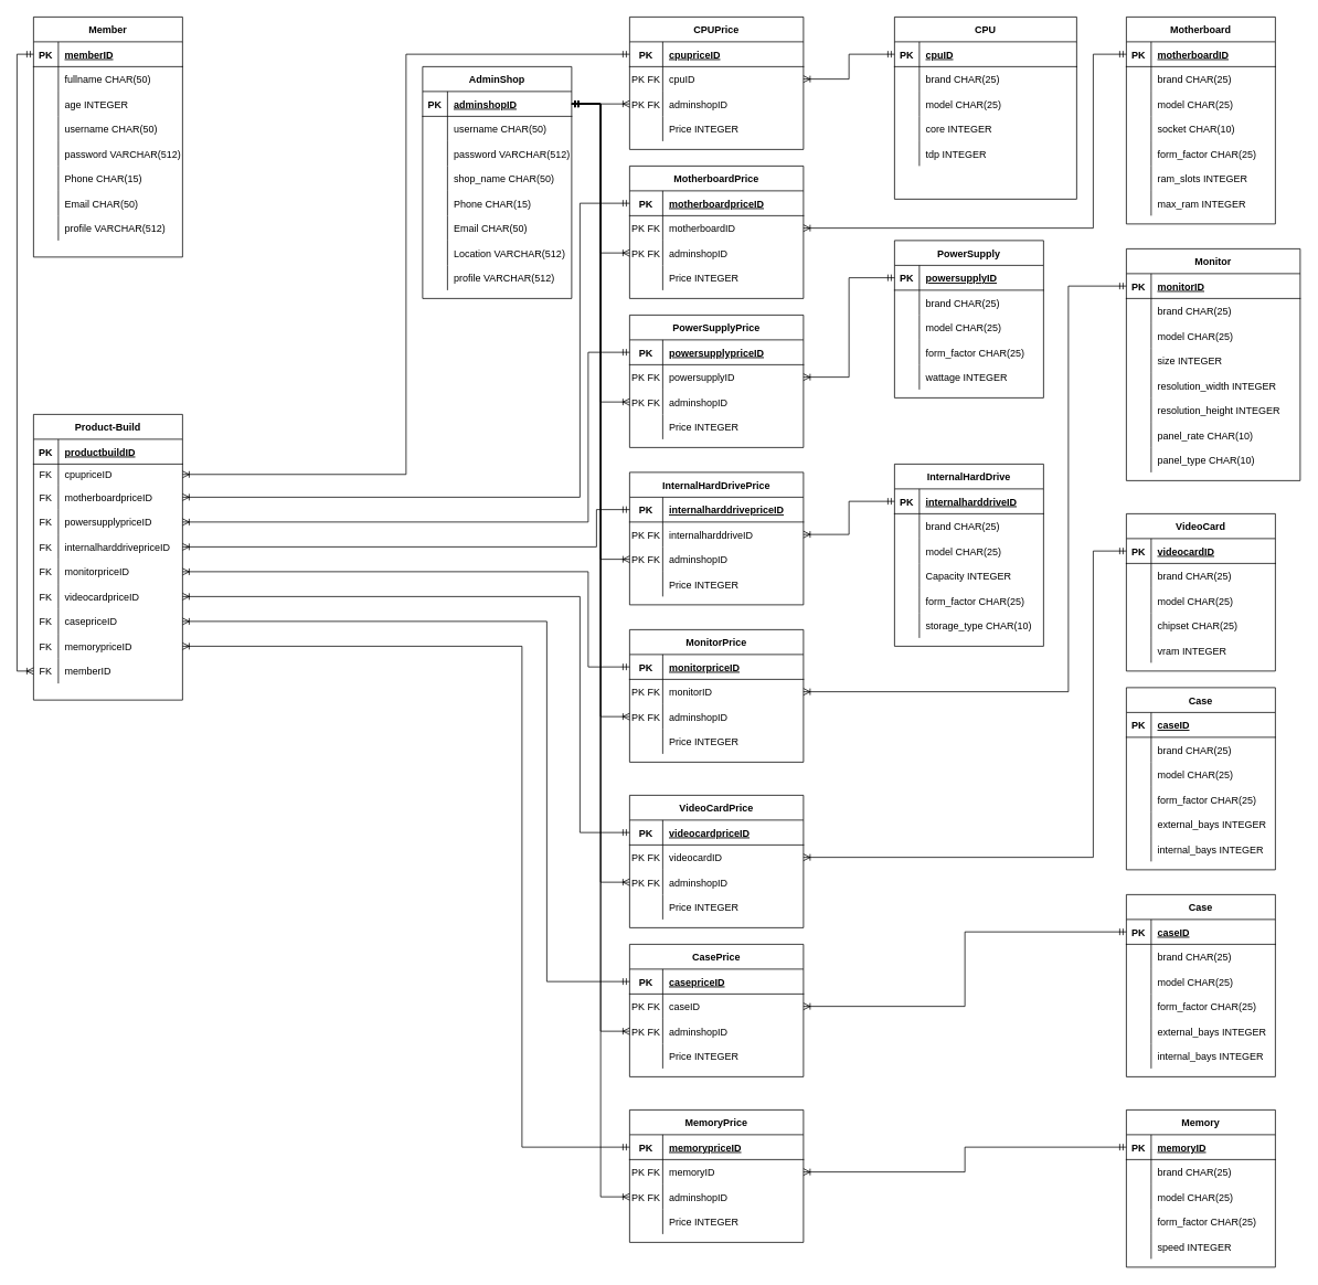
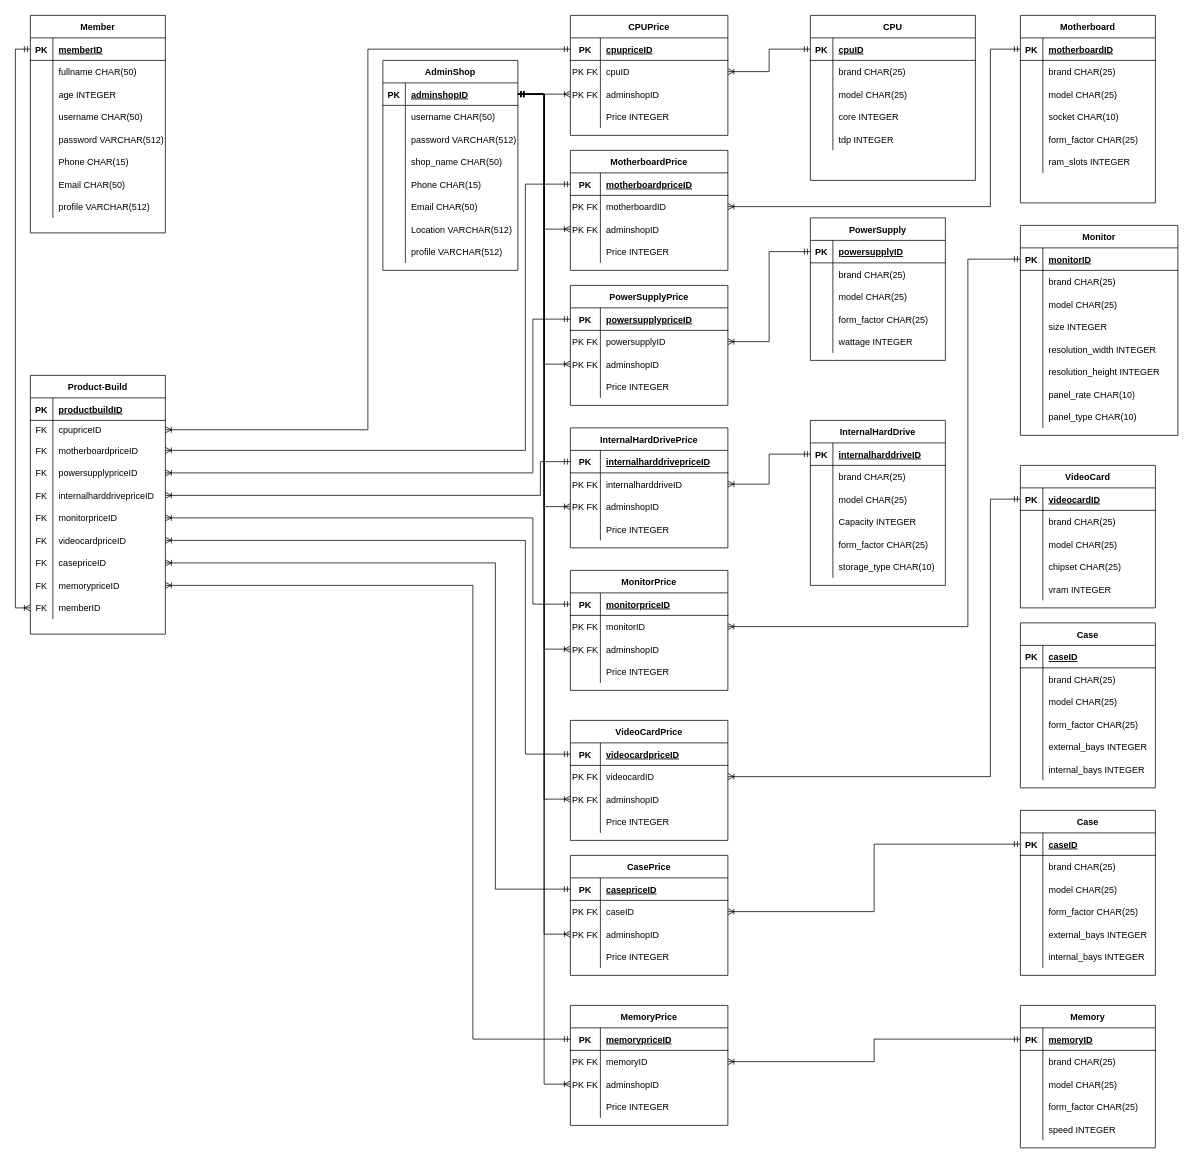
- <mxCell id="41" value="max_ram INTEGER" style="shape=partialRectangle;connectable=0;fillColor=none;top=0;left=0;bottom=0;right=0;align=left;spacingLeft=6;overflow=hidden;" parent="39" vertex="1"><mxGeometry x="30" width="150" height="30" as="geometry" /></mxCell>
